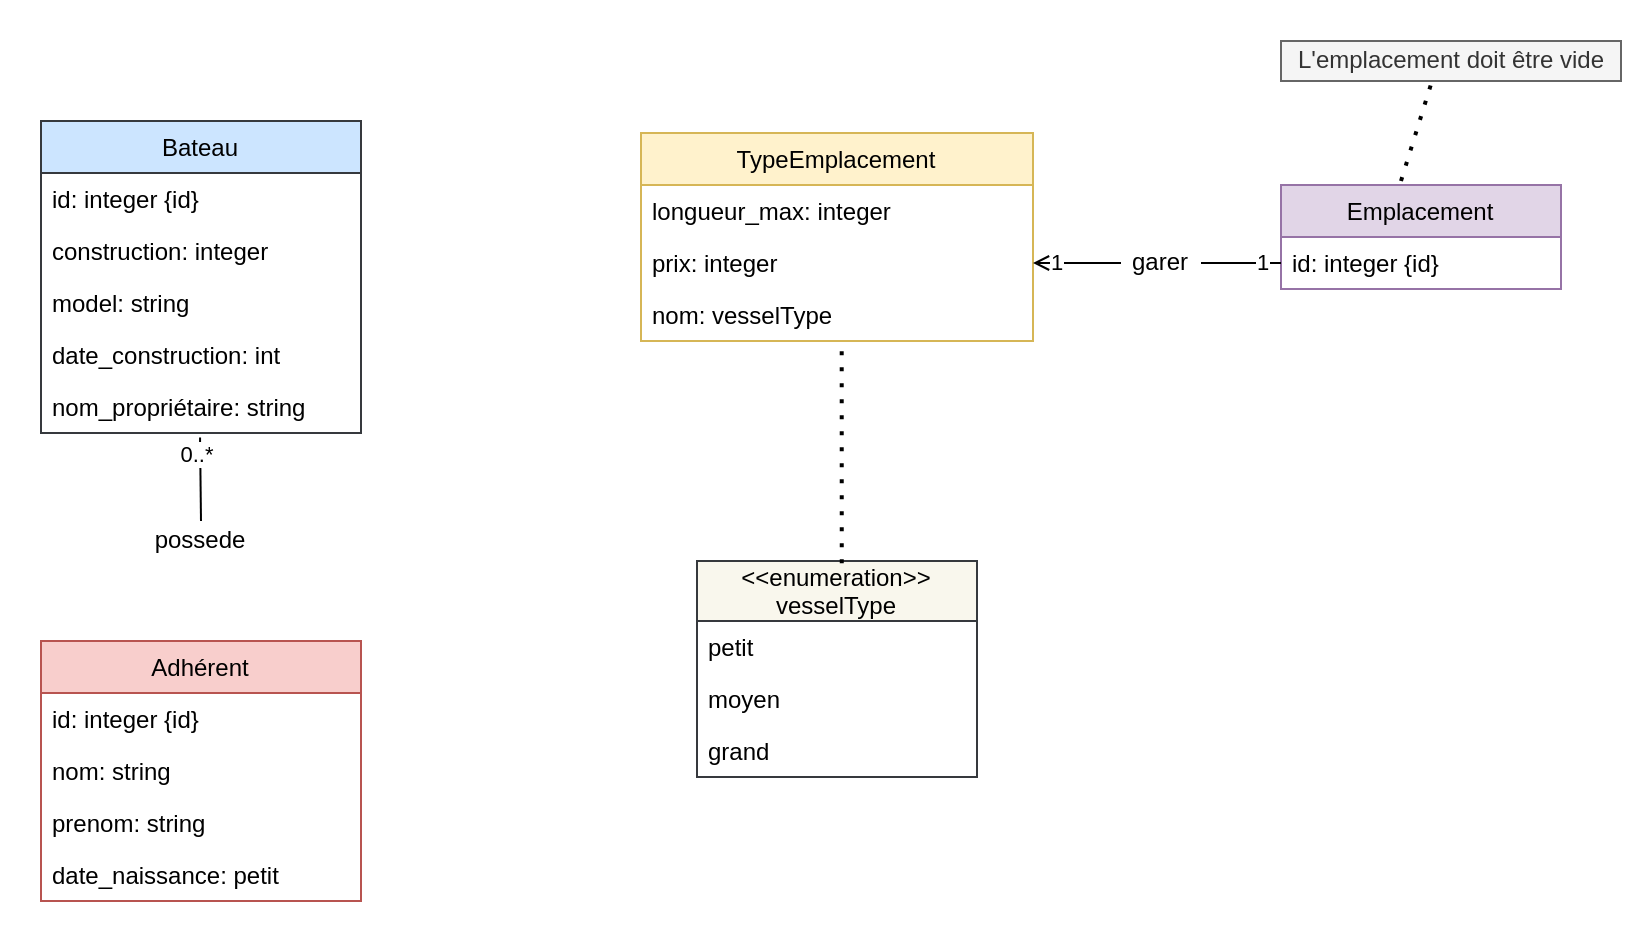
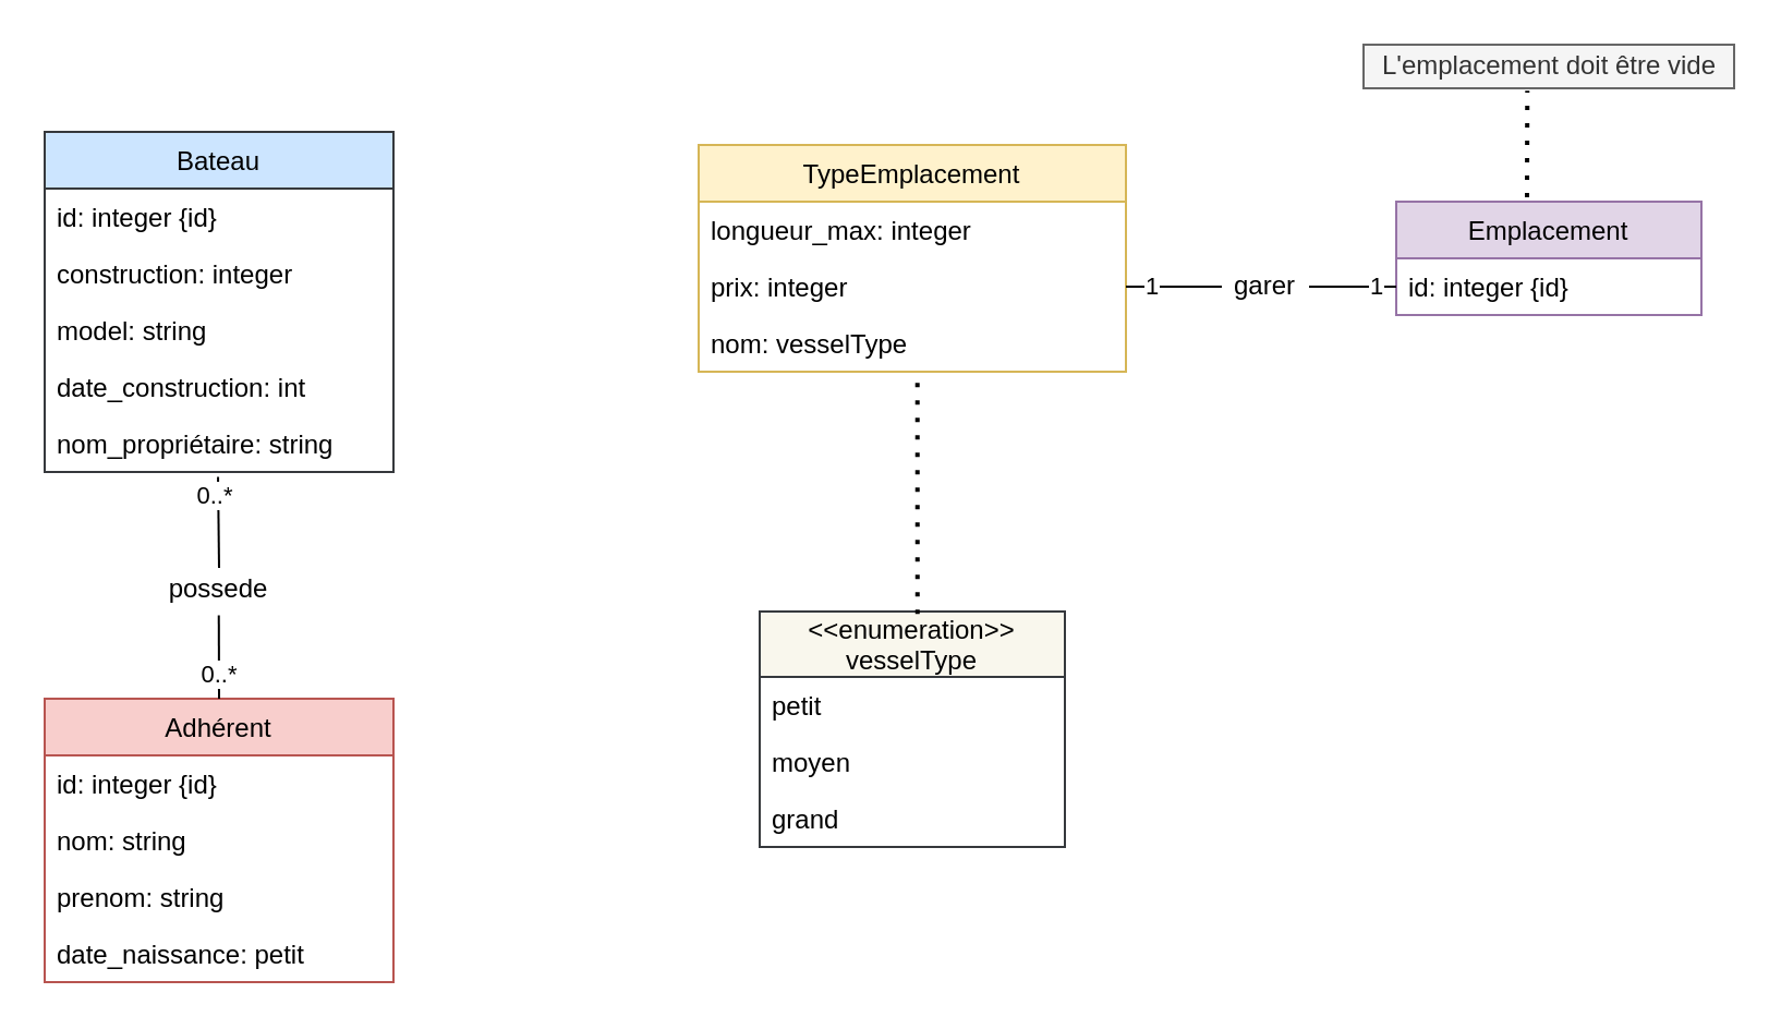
- <mxCell id="34" value="L'emplacement doit être vide" style="text;html=1;align=center;verticalAlign=middle;resizable=0;points=[];autosize=1;fillColor=#f5f5f5;strokeColor=#666666;fontColor=#333333;" vertex="1" parent="1"><mxGeometry x="640" y="20" width="170" height="20" as="geometry" /></mxCell>
+ <mxCell id="34" value="L'emplacement doit être vide" style="text;html=1;align=center;verticalAlign=middle;resizable=0;points=[];autosize=1;fillColor=#f5f5f5;strokeColor=#666666;fontColor=#333333;" vertex="1" parent="1"><mxGeometry x="625" y="20" width="170" height="20" as="geometry" /></mxCell>
- <mxCell id="28" value="" style="endArrow=open;html=1;entryX=1;entryY=0.5;entryDx=0;entryDy=0;exitX=0;exitY=0.5;exitDx=0;exitDy=0;" edge="1" parent="1" source="30" target="6"><mxGeometry width="50" height="50" relative="1" as="geometry"><mxPoint x="440" y="160" as="sourcePoint" /><mxPoint x="490" y="110" as="targetPoint" /></mxGeometry></mxCell>
+ <mxCell id="28" value="" style="endArrow=none;html=1;entryX=1;entryY=0.5;entryDx=0;entryDy=0;exitX=0;exitY=0.5;exitDx=0;exitDy=0;" edge="1" parent="1" source="30" target="6"><mxGeometry width="50" height="50" relative="1" as="geometry"><mxPoint x="440" y="160" as="sourcePoint" /><mxPoint x="490" y="110" as="targetPoint" /></mxGeometry></mxCell>
+ <mxCell id="26" value="" style="endArrow=none;html=1;exitX=0.5;exitY=0;exitDx=0;exitDy=0;entryX=0.497;entryY=1.085;entryDx=0;entryDy=0;entryPerimeter=0;" edge="1" parent="1" source="12" target="25"><mxGeometry width="50" height="50" relative="1" as="geometry"><mxPoint x="100" y="320" as="sourcePoint" /><mxPoint x="99.52" y="218.21" as="targetPoint" /></mxGeometry></mxCell>
+ <mxCell id="27" value="0..*" style="edgeLabel;html=1;align=center;verticalAlign=middle;resizable=0;points=[];" vertex="1" connectable="0" parent="26"><mxGeometry x="-0.386" relative="1" as="geometry"><mxPoint as="offset" /></mxGeometry></mxCell>
